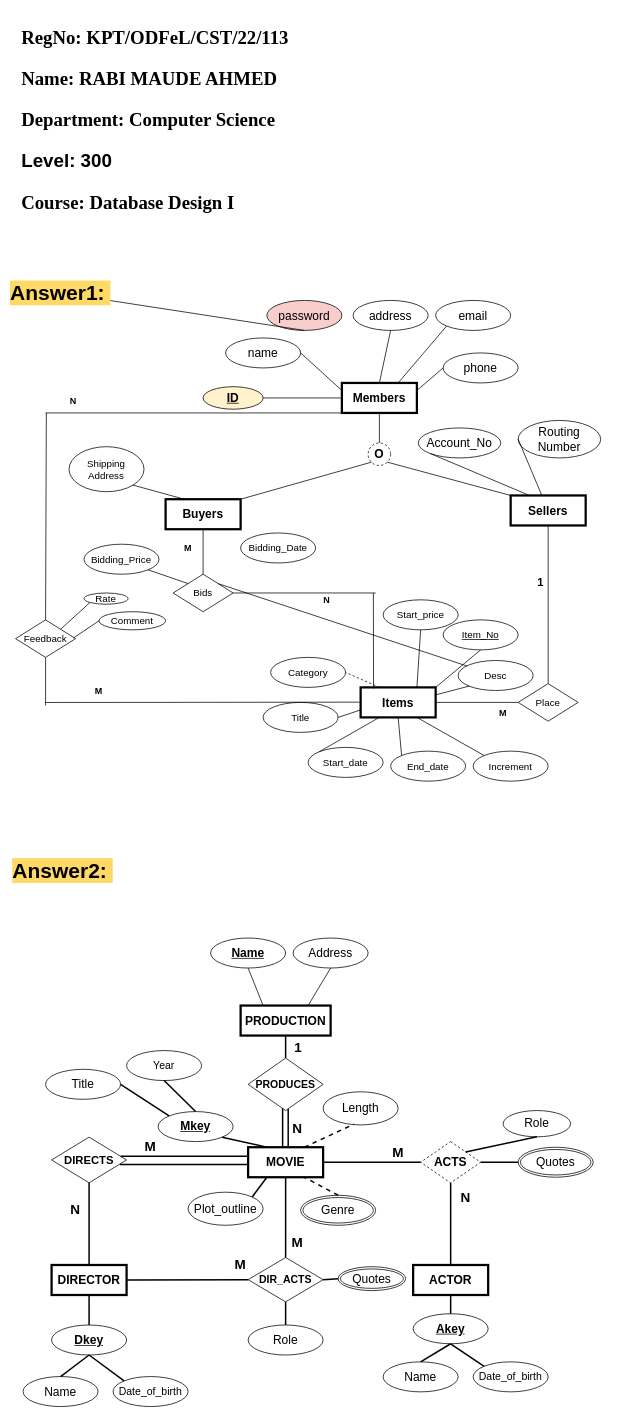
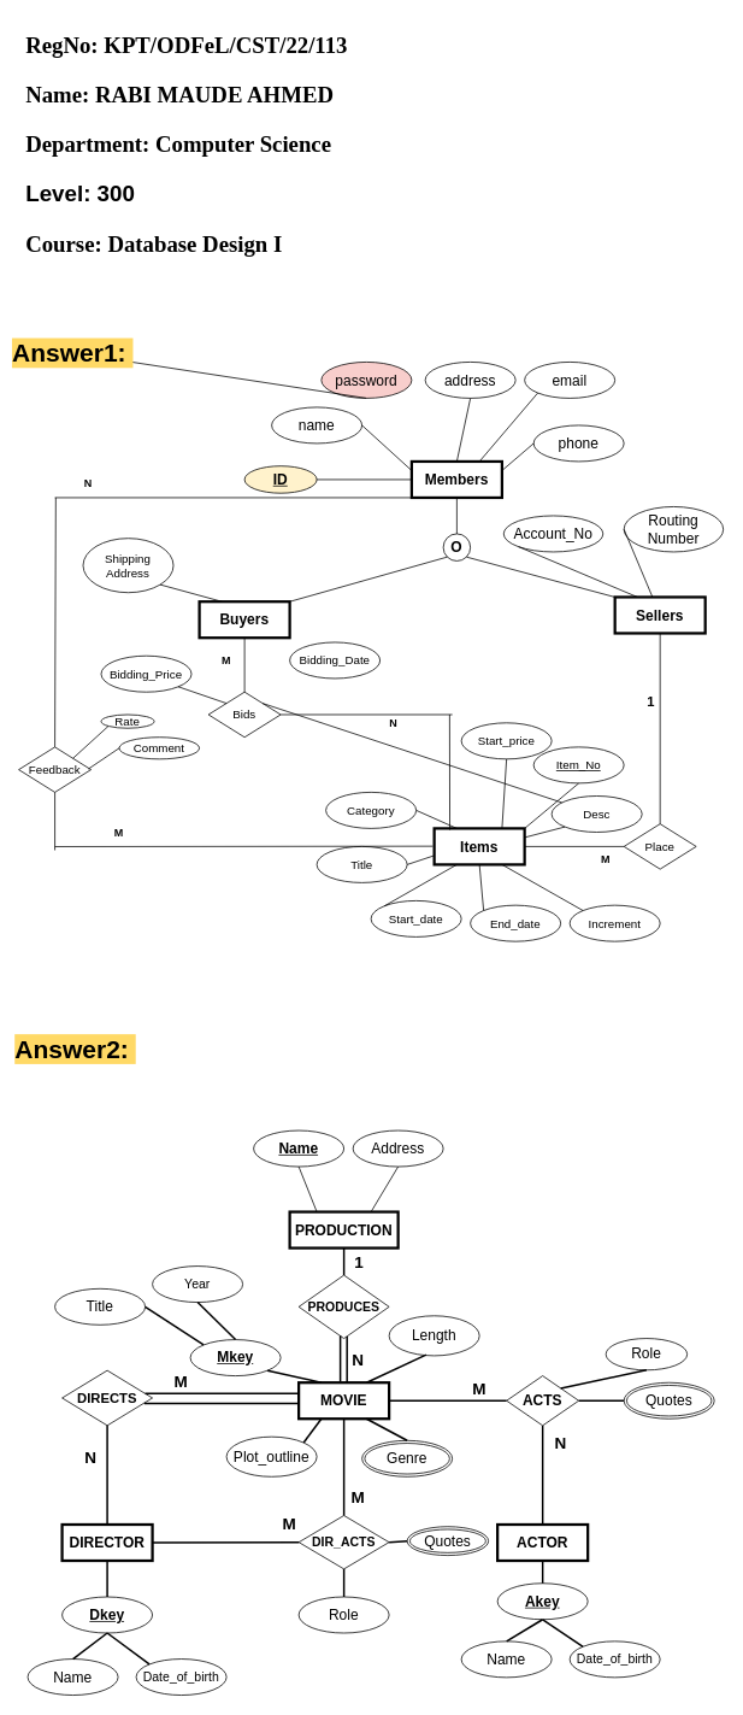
- <mxCell id="5" value="O" style="ellipse;whiteSpace=wrap;html=1;aspect=fixed;strokeWidth=1;fontSize=16;fontStyle=1;dashed=1;" parent="1" vertex="1"><mxGeometry x="490" y="590" width="30" height="30" as="geometry" /></mxCell>
+ <mxCell id="5" value="O" style="ellipse;whiteSpace=wrap;html=1;aspect=fixed;strokeWidth=1;fontSize=16;fontStyle=1" parent="1" vertex="1"><mxGeometry x="490" y="590" width="30" height="30" as="geometry" /></mxCell>
- <mxCell id="47" value="" style="endArrow=none;html=1;entryX=1;entryY=0.5;entryDx=0;entryDy=0;exitX=0.25;exitY=0;exitDx=0;exitDy=0;dashed=1;" parent="1" source="33" target="43" edge="1"><mxGeometry width="50" height="50" relative="1" as="geometry"><mxPoint x="410" y="1055.86" as="sourcePoint" /><mxPoint x="460" y="1005.86" as="targetPoint" /></mxGeometry></mxCell>
+ <mxCell id="47" value="" style="endArrow=none;html=1;entryX=1;entryY=0.5;entryDx=0;entryDy=0;exitX=0.25;exitY=0;exitDx=0;exitDy=0;" parent="1" source="33" target="43" edge="1"><mxGeometry width="50" height="50" relative="1" as="geometry"><mxPoint x="410" y="1055.86" as="sourcePoint" /><mxPoint x="460" y="1005.86" as="targetPoint" /></mxGeometry></mxCell>
- <mxCell id="117" value="" style="endArrow=none;html=1;strokeWidth=2;fontSize=14;entryX=0.41;entryY=0.978;entryDx=0;entryDy=0;entryPerimeter=0;exitX=0.75;exitY=0;exitDx=0;exitDy=0;dashed=1;" edge="1" parent="1" source="77" target="112"><mxGeometry width="50" height="50" relative="1" as="geometry"><mxPoint x="410" y="1560" as="sourcePoint" /><mxPoint x="460" y="1510" as="targetPoint" /></mxGeometry></mxCell>
+ <mxCell id="117" value="" style="endArrow=none;html=1;strokeWidth=2;fontSize=14;entryX=0.41;entryY=0.978;entryDx=0;entryDy=0;entryPerimeter=0;exitX=0.75;exitY=0;exitDx=0;exitDy=0;" edge="1" parent="1" source="77" target="112"><mxGeometry width="50" height="50" relative="1" as="geometry"><mxPoint x="410" y="1560" as="sourcePoint" /><mxPoint x="460" y="1510" as="targetPoint" /></mxGeometry></mxCell>
- <mxCell id="78" value="ACTS" style="rhombus;whiteSpace=wrap;html=1;fontSize=16;fontStyle=1;dashed=1;" vertex="1" parent="1"><mxGeometry x="560" y="1521.35" width="80" height="55.01" as="geometry" /></mxCell>
+ <mxCell id="78" value="ACTS" style="rhombus;whiteSpace=wrap;html=1;fontSize=16;fontStyle=1" vertex="1" parent="1"><mxGeometry x="560" y="1521.35" width="80" height="55.01" as="geometry" /></mxCell>
- <mxCell id="114" value="" style="endArrow=none;html=1;strokeWidth=2;fontSize=14;entryX=0.75;entryY=1;entryDx=0;entryDy=0;exitX=0.5;exitY=0;exitDx=0;exitDy=0;dashed=1;" edge="1" parent="1" source="111" target="77"><mxGeometry width="50" height="50" relative="1" as="geometry"><mxPoint x="315.411" y="1616.489" as="sourcePoint" /><mxPoint x="365" y="1578.86" as="targetPoint" /></mxGeometry></mxCell>
+ <mxCell id="114" value="" style="endArrow=none;html=1;strokeWidth=2;fontSize=14;entryX=0.75;entryY=1;entryDx=0;entryDy=0;exitX=0.5;exitY=0;exitDx=0;exitDy=0;" edge="1" parent="1" source="111" target="77"><mxGeometry width="50" height="50" relative="1" as="geometry"><mxPoint x="315.411" y="1616.489" as="sourcePoint" /><mxPoint x="365" y="1578.86" as="targetPoint" /></mxGeometry></mxCell>
